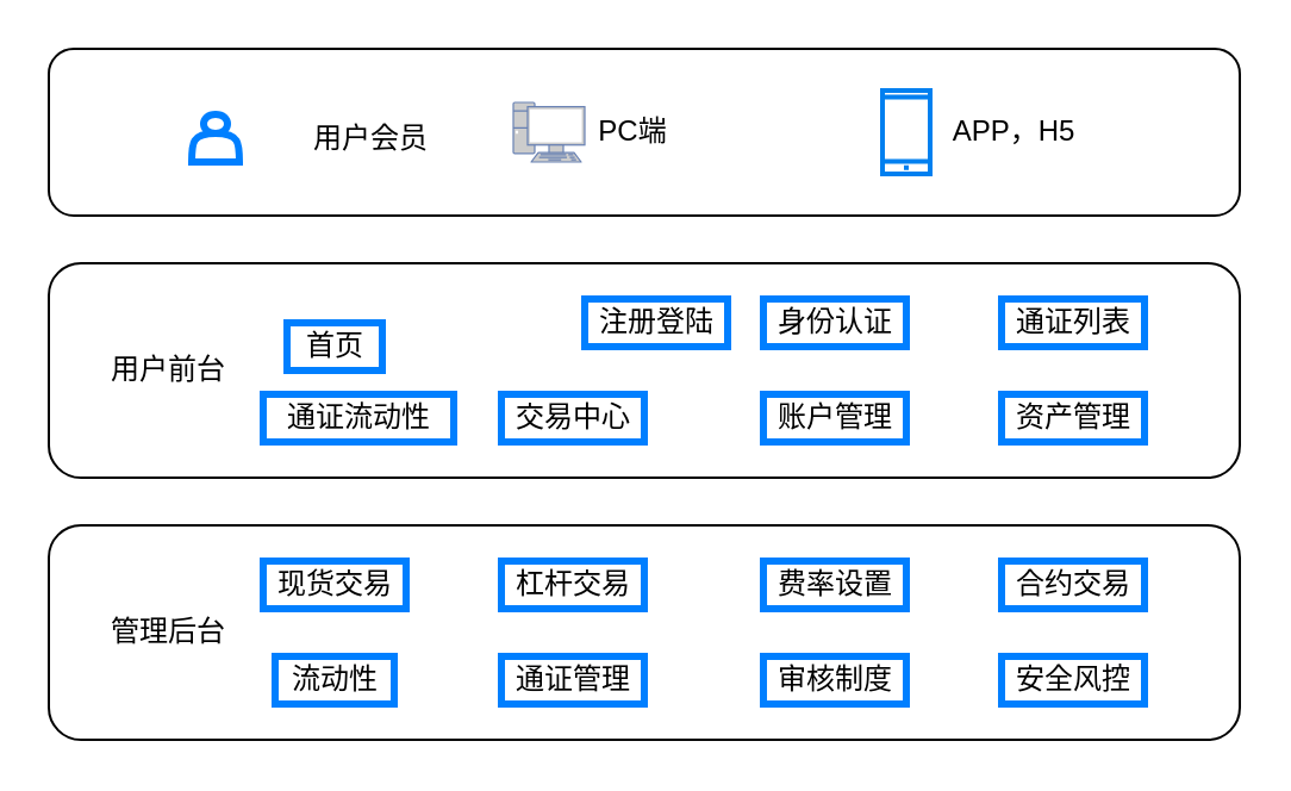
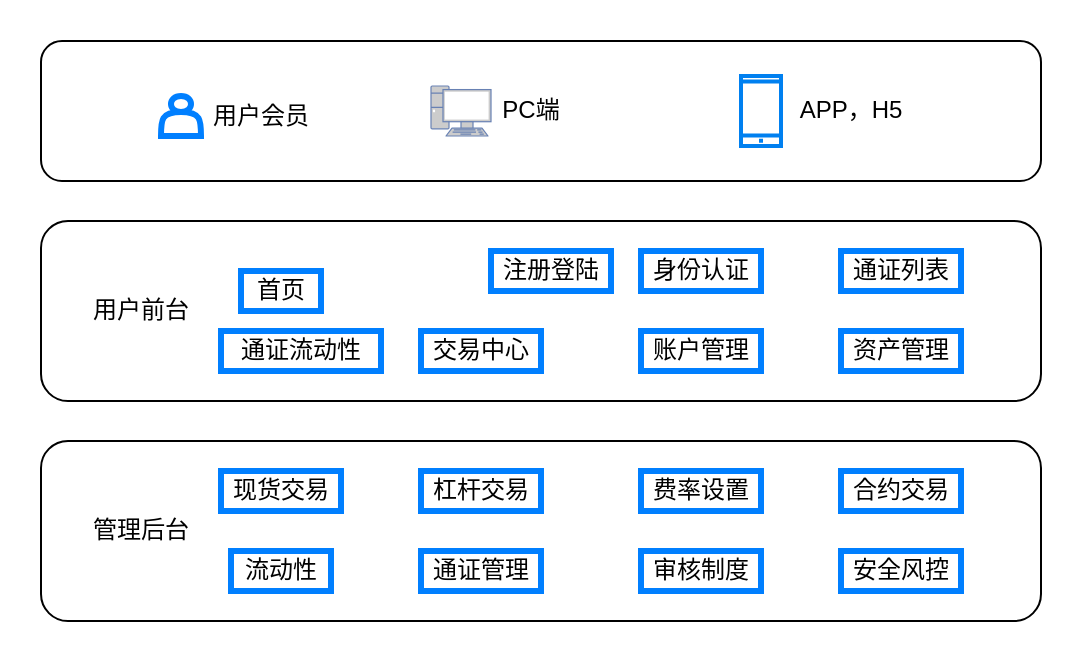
- <mxCell id="24" value="用户会员" style="text;html=1;align=center;verticalAlign=middle;resizable=0;points=[];autosize=1;" vertex="1" parent="1"><mxGeometry x="125" y="47.5" width="60" height="20" as="geometry" /></mxCell>
+ <mxCell id="24" value="用户会员" style="text;html=1;align=center;verticalAlign=middle;resizable=0;points=[];autosize=1;" vertex="1" parent="1"><mxGeometry x="100" y="47.5" width="60" height="20" as="geometry" /></mxCell>
